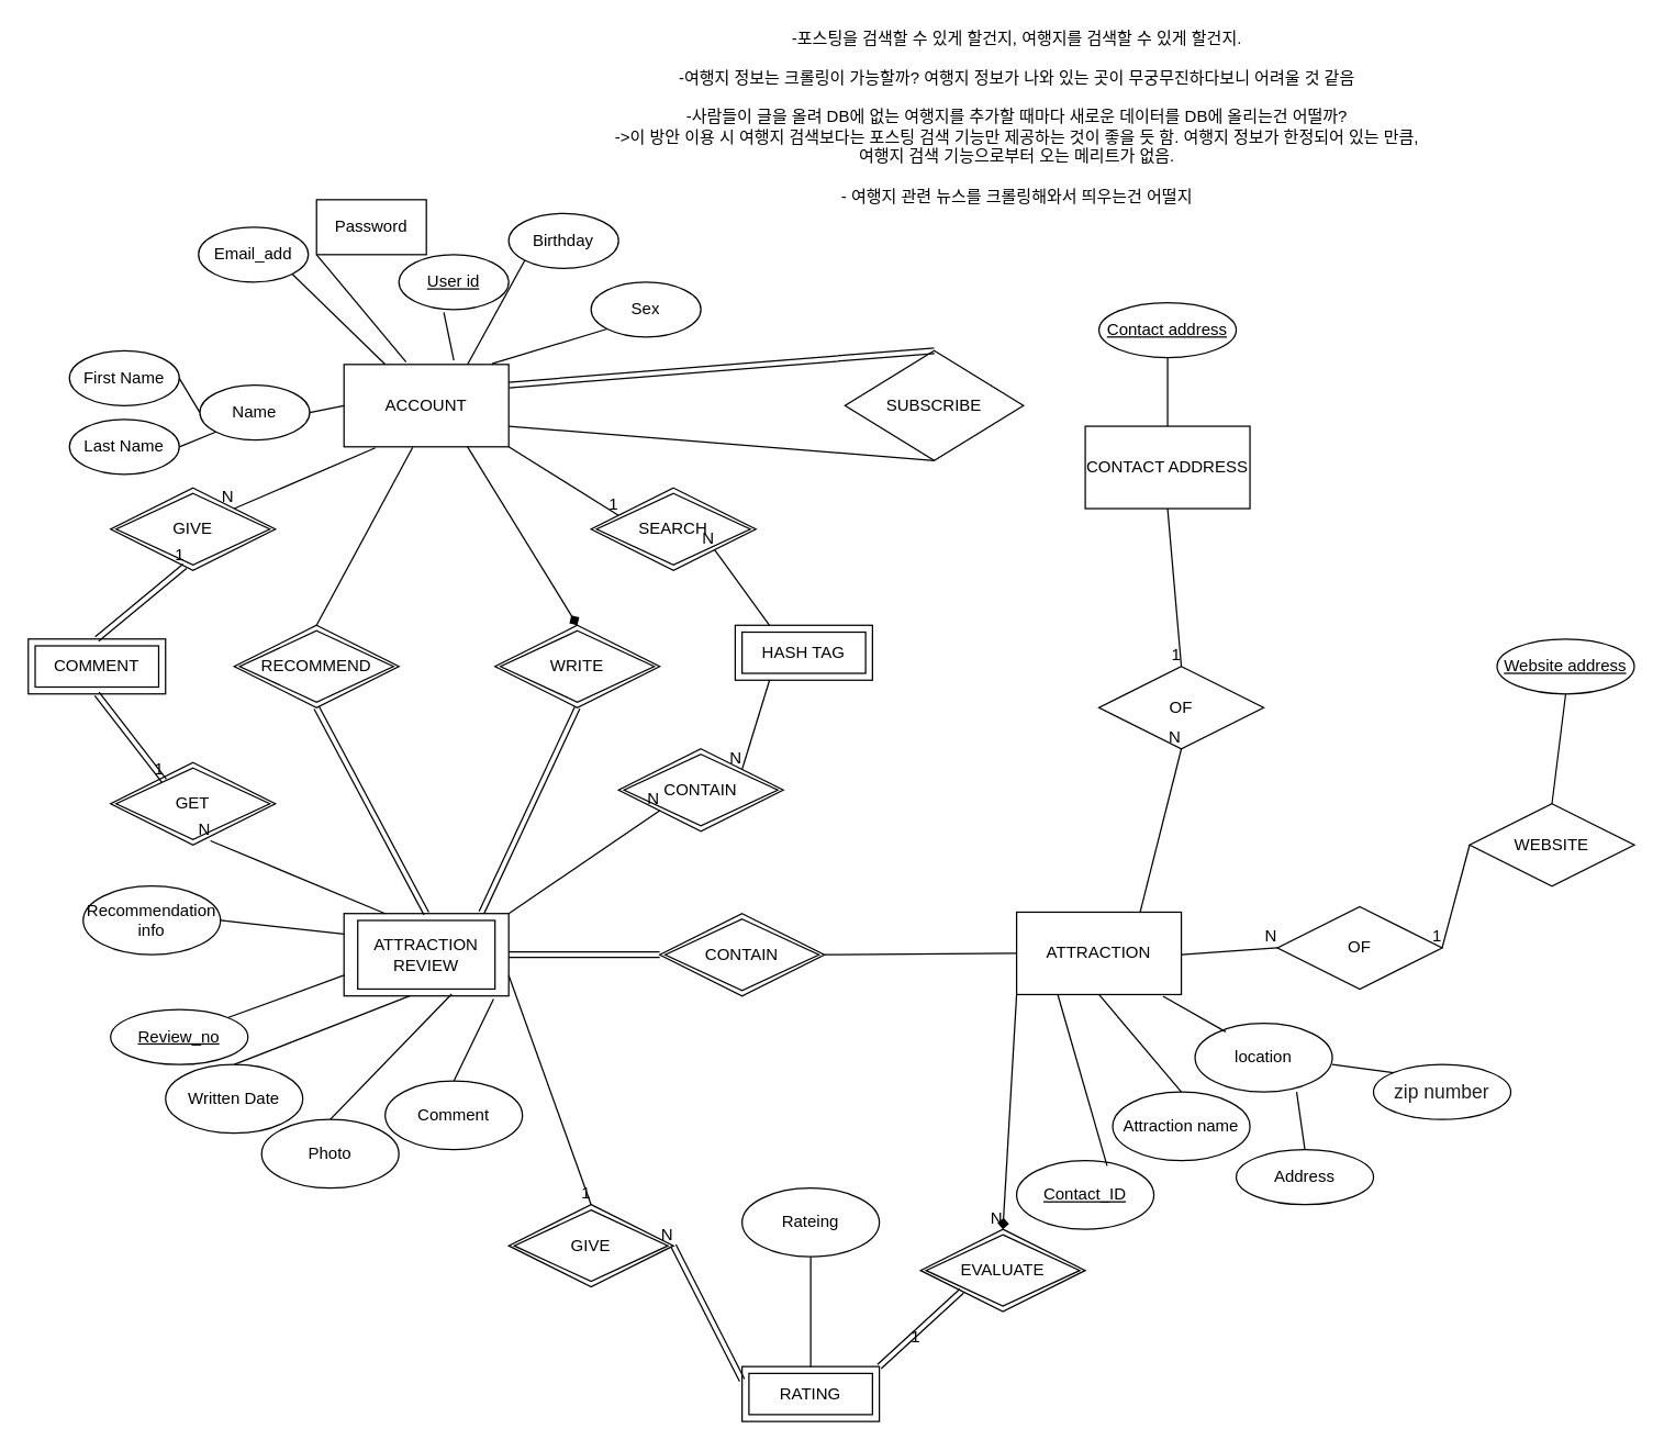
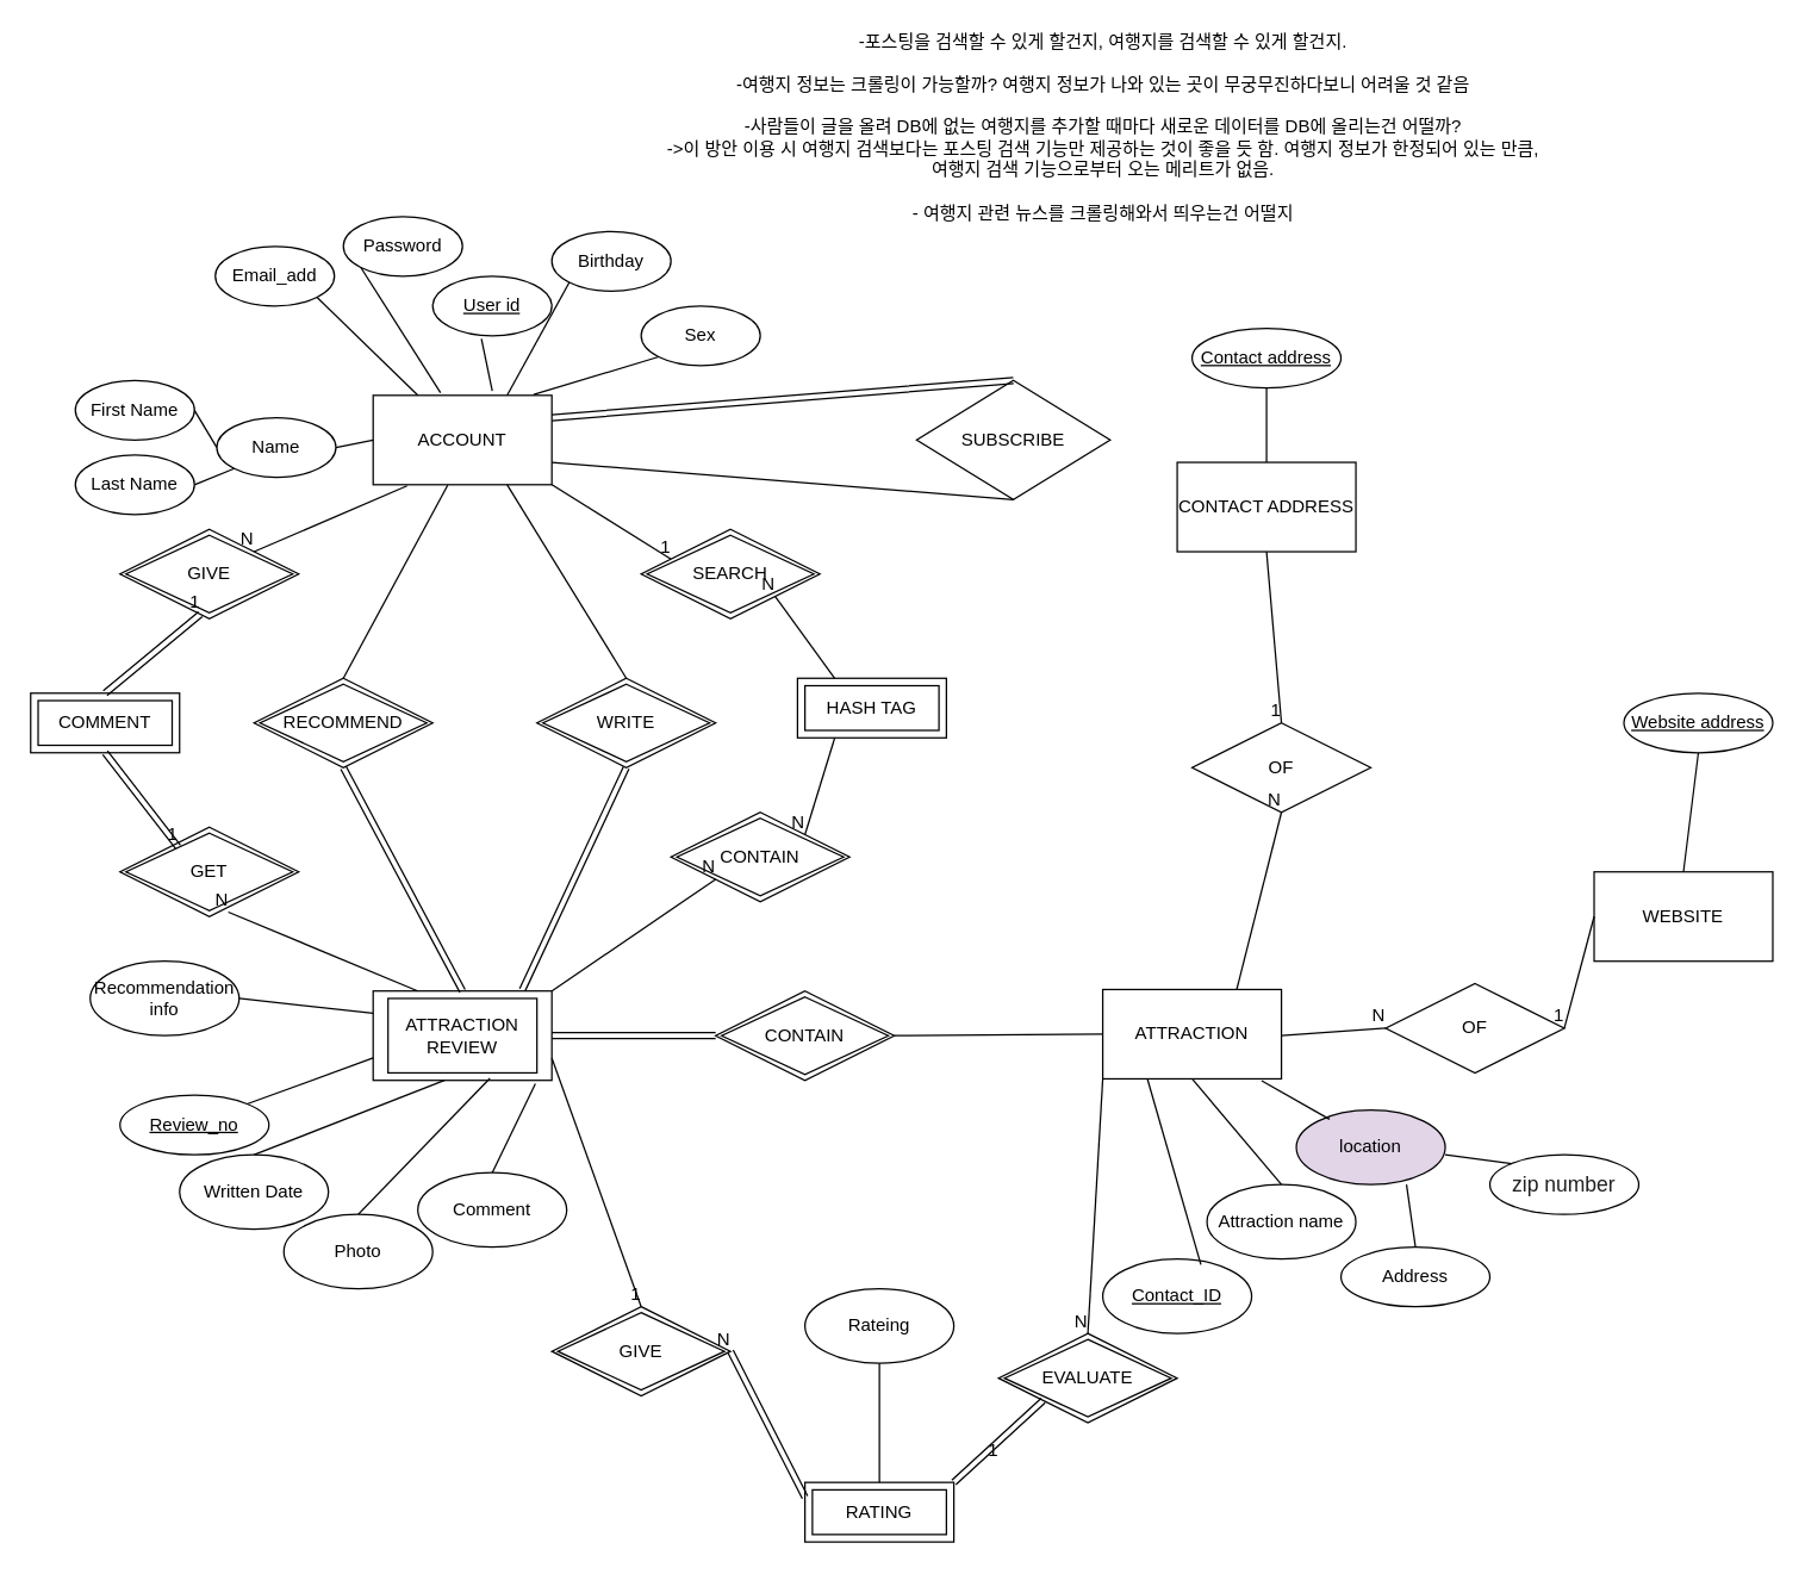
- <mxCell id="24" value="Password" style="whiteSpace=wrap;html=1;rounded=0;" vertex="1" parent="1"><mxGeometry x="230" y="145" width="80" height="40" as="geometry" /></mxCell>
+ <mxCell id="24" value="Password" style="ellipse;whiteSpace=wrap;html=1;" vertex="1" parent="1"><mxGeometry x="230" y="145" width="80" height="40" as="geometry" /></mxCell>
- <mxCell id="41" value="" style="endArrow=diamond;html=1;exitX=0.75;exitY=1;exitDx=0;exitDy=0;entryX=0.5;entryY=0;entryDx=0;entryDy=0;" edge="1" parent="1" source="20" target="46"><mxGeometry width="50" height="50" relative="1" as="geometry"><mxPoint x="390" y="435" as="sourcePoint" /><mxPoint x="405" y="495" as="targetPoint" /></mxGeometry></mxCell>
+ <mxCell id="41" value="" style="endArrow=none;html=1;exitX=0.75;exitY=1;exitDx=0;exitDy=0;entryX=0.5;entryY=0;entryDx=0;entryDy=0;" edge="1" parent="1" source="20" target="46"><mxGeometry width="50" height="50" relative="1" as="geometry"><mxPoint x="390" y="435" as="sourcePoint" /><mxPoint x="405" y="495" as="targetPoint" /></mxGeometry></mxCell>
- <mxCell id="78" value="WEBSITE" style="rhombus;whiteSpace=wrap;html=1;" vertex="1" parent="1"><mxGeometry x="1070" y="585" width="120" height="60" as="geometry" /></mxCell>
+ <mxCell id="78" value="WEBSITE" style="rounded=0;whiteSpace=wrap;html=1;" vertex="1" parent="1"><mxGeometry x="1070" y="585" width="120" height="60" as="geometry" /></mxCell>
- <mxCell id="12" value="location" style="ellipse;whiteSpace=wrap;html=1;" vertex="1" parent="1"><mxGeometry x="870" y="745" width="100" height="50" as="geometry" /></mxCell>
+ <mxCell id="12" value="location" style="ellipse;whiteSpace=wrap;html=1;fillColor=#e1d5e7;" vertex="1" parent="1"><mxGeometry x="870" y="745" width="100" height="50" as="geometry" /></mxCell>
- <mxCell id="57" value="" style="endArrow=diamond;html=1;rounded=0;entryX=0.5;entryY=0;entryDx=0;entryDy=0;exitX=0;exitY=1;exitDx=0;exitDy=0;" edge="1" parent="1" source="4" target="54"><mxGeometry relative="1" as="geometry"><mxPoint x="790" y="725" as="sourcePoint" /><mxPoint x="870" y="545" as="targetPoint" /></mxGeometry></mxCell>
+ <mxCell id="57" value="" style="endArrow=none;html=1;rounded=0;entryX=0.5;entryY=0;entryDx=0;entryDy=0;exitX=0;exitY=1;exitDx=0;exitDy=0;" edge="1" parent="1" source="4" target="54"><mxGeometry relative="1" as="geometry"><mxPoint x="790" y="725" as="sourcePoint" /><mxPoint x="870" y="545" as="targetPoint" /></mxGeometry></mxCell>
